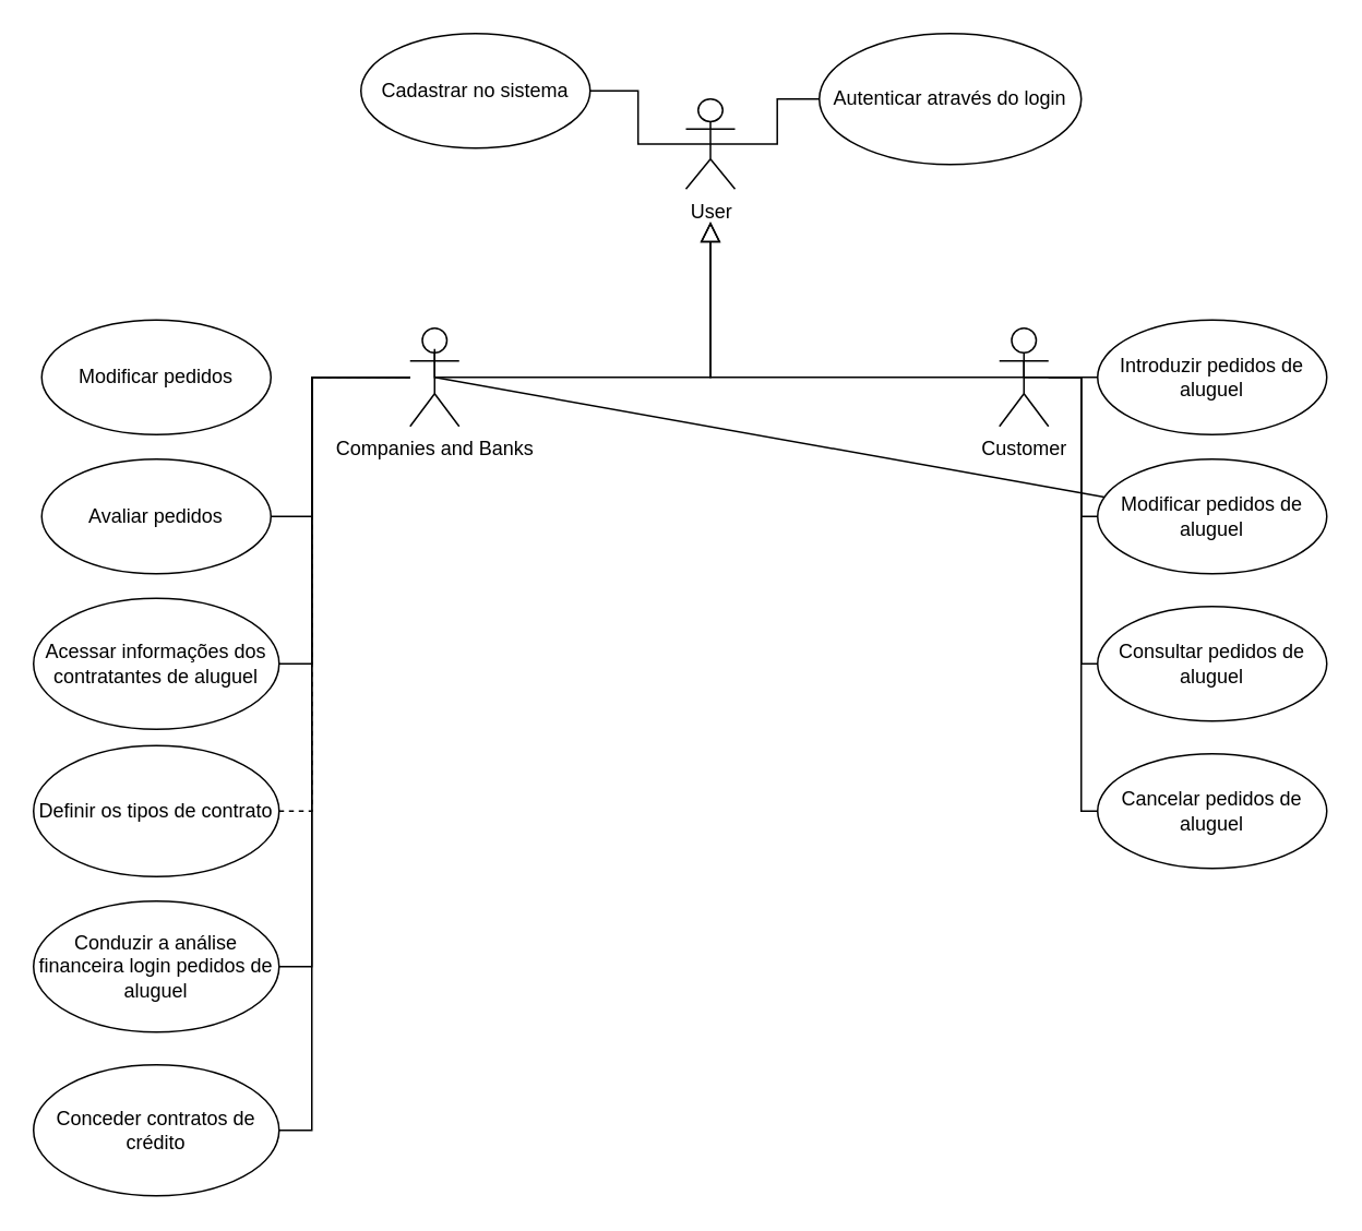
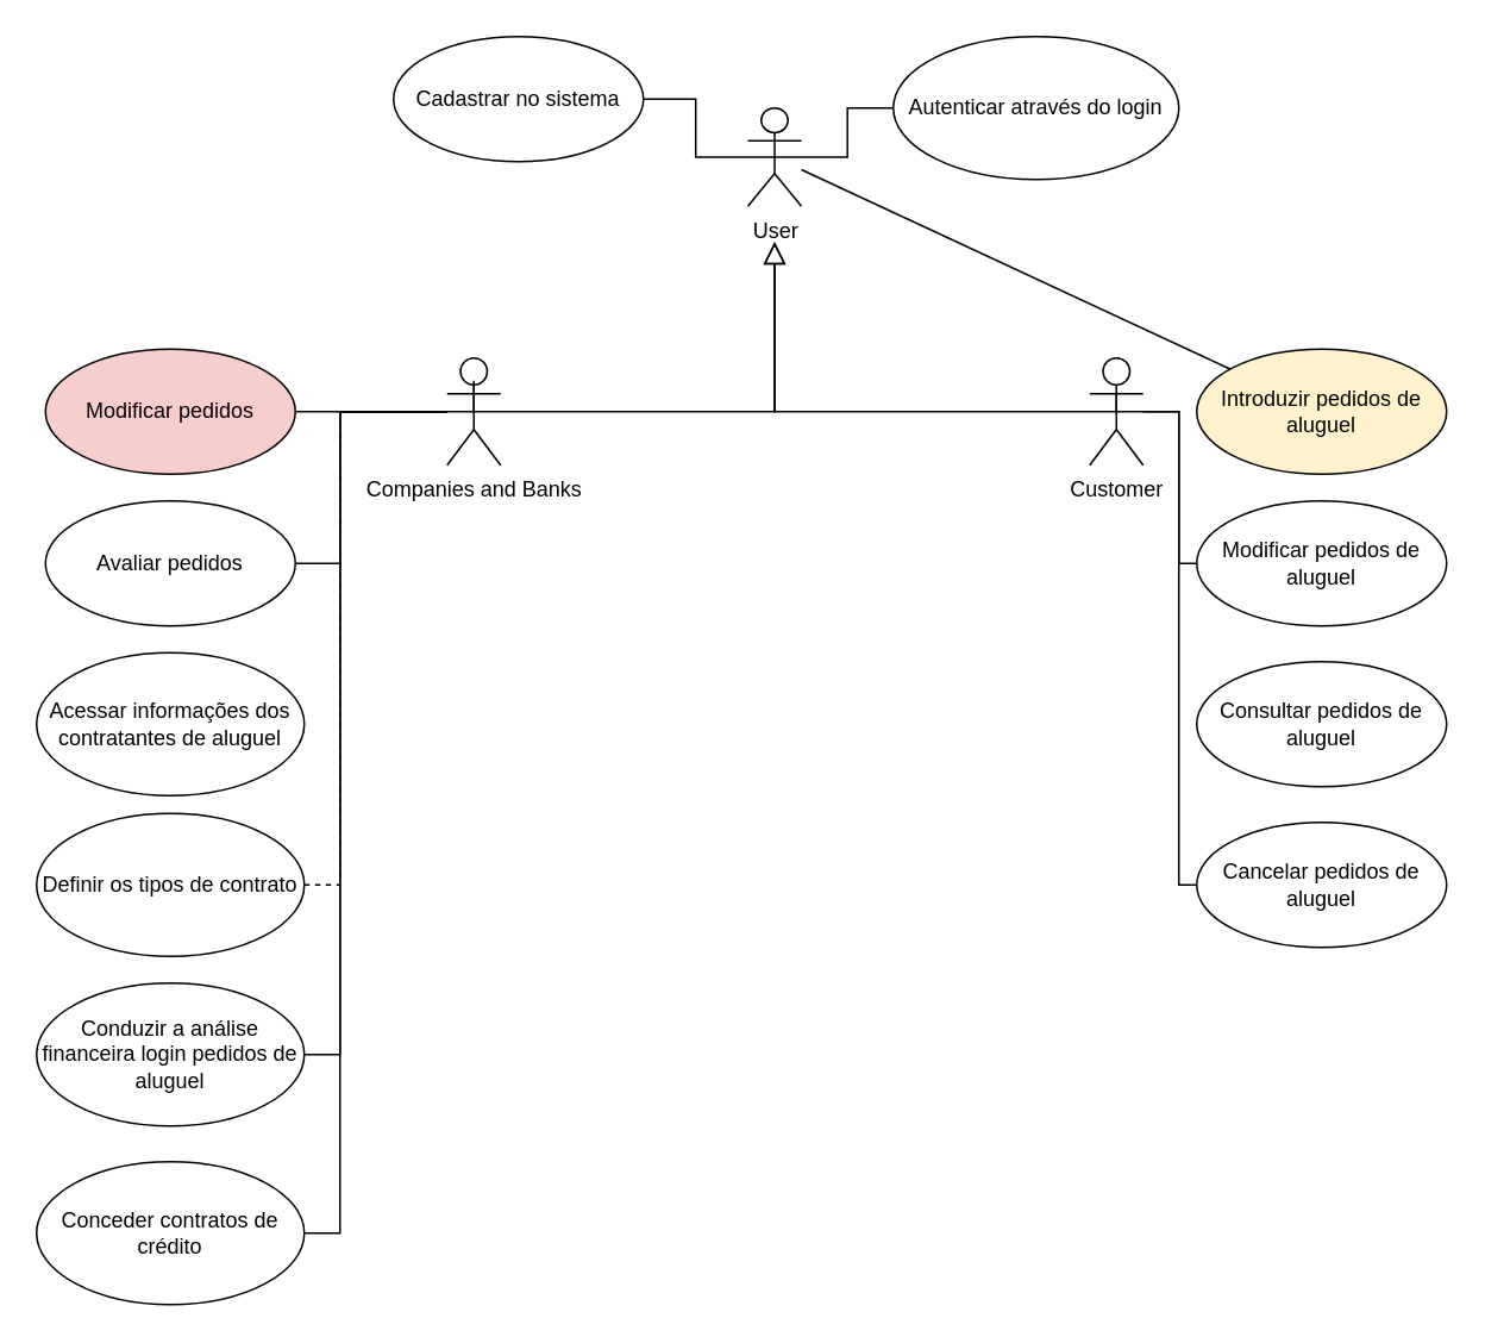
- <mxCell id="6" value="Modificar pedidos" style="ellipse;whiteSpace=wrap;html=1;" parent="1" vertex="1"><mxGeometry x="25" y="195" width="140" height="70" as="geometry" /></mxCell>
+ <mxCell id="6" value="Modificar pedidos" style="ellipse;whiteSpace=wrap;html=1;fillColor=#f8cecc;" parent="1" vertex="1"><mxGeometry x="25" y="195" width="140" height="70" as="geometry" /></mxCell>
- <mxCell id="3" style="rounded=0;orthogonalLoop=1;jettySize=auto;html=1;entryX=0.5;entryY=0.5;entryDx=0;entryDy=0;entryPerimeter=0;endArrow=none;endFill=0;" parent="1" source="4" target="2" edge="1"><mxGeometry relative="1" as="geometry" /></mxCell>
+ <mxCell id="3" style="rounded=0;orthogonalLoop=1;jettySize=auto;html=1;endArrow=none;endFill=0;" parent="1" source="4" target="11" edge="1"><mxGeometry relative="1" as="geometry" /></mxCell>
- <mxCell id="4" value="Introduzir pedidos de aluguel" style="ellipse;whiteSpace=wrap;html=1;" parent="1" vertex="1"><mxGeometry x="670" y="195" width="140" height="70" as="geometry" /></mxCell>
+ <mxCell id="4" value="Introduzir pedidos de aluguel" style="ellipse;whiteSpace=wrap;html=1;fillColor=#fff2cc;" parent="1" vertex="1"><mxGeometry x="670" y="195" width="140" height="70" as="geometry" /></mxCell>
- <mxCell id="7" value="" style="endArrow=none;html=1;rounded=0;exitX=0.5;exitY=0.5;exitDx=0;exitDy=0;exitPerimeter=0;" parent="1" source="5" target="16" edge="1"><mxGeometry width="50" height="50" relative="1" as="geometry"><mxPoint x="814" y="708" as="sourcePoint" /><mxPoint x="901" y="682" as="targetPoint" /></mxGeometry></mxCell>
+ <mxCell id="7" value="" style="endArrow=none;html=1;rounded=0;exitX=0.5;exitY=0.5;exitDx=0;exitDy=0;exitPerimeter=0;" parent="1" source="5" target="6" edge="1"><mxGeometry width="50" height="50" relative="1" as="geometry"><mxPoint x="814" y="708" as="sourcePoint" /><mxPoint x="901" y="682" as="targetPoint" /></mxGeometry></mxCell>
- <mxCell id="23" style="edgeStyle=orthogonalEdgeStyle;rounded=0;orthogonalLoop=1;jettySize=auto;html=1;endArrow=none;endFill=0;" parent="1" source="24" target="5" edge="1"><mxGeometry relative="1" as="geometry"><Array as="points"><mxPoint x="190" y="405" /><mxPoint x="190" y="230" /></Array></mxGeometry></mxCell>
- <mxCell id="17" style="edgeStyle=orthogonalEdgeStyle;rounded=0;orthogonalLoop=1;jettySize=auto;html=1;endArrow=none;endFill=0;startSize=10;endSize=10;" parent="1" source="18" target="2" edge="1"><mxGeometry relative="1" as="geometry"><Array as="points"><mxPoint x="660" y="405" /><mxPoint x="660" y="230" /></Array></mxGeometry></mxCell>
